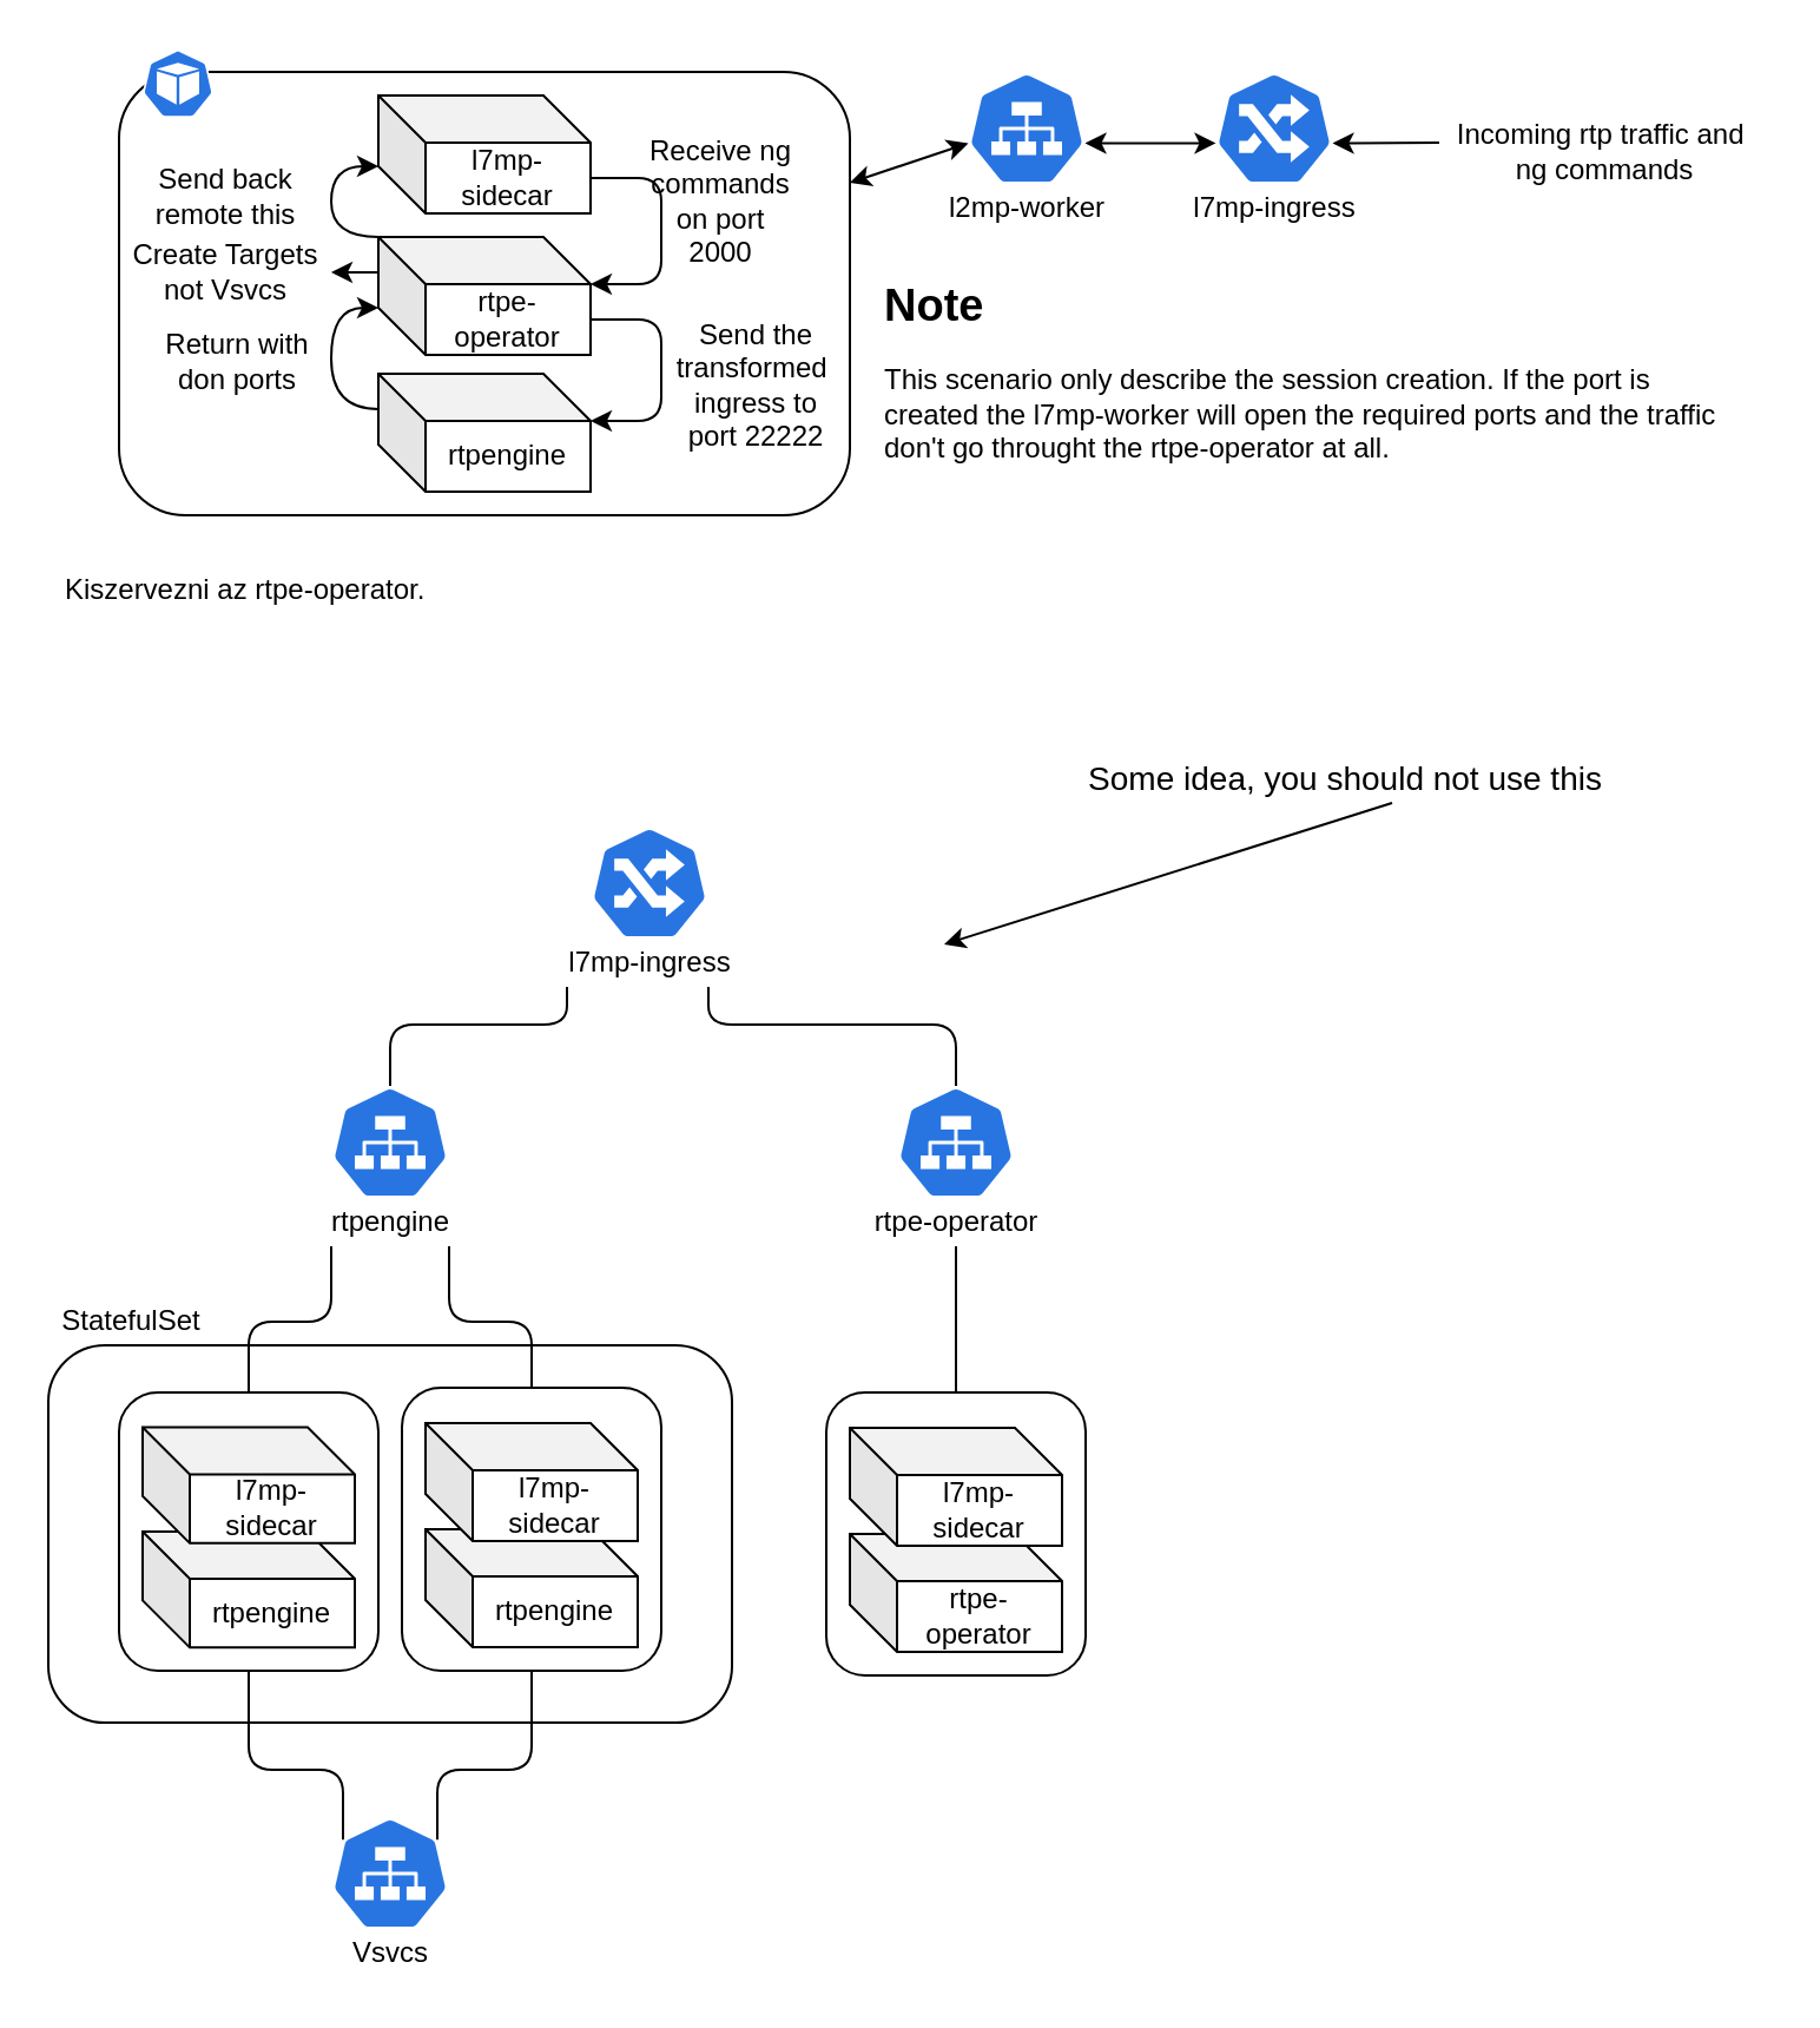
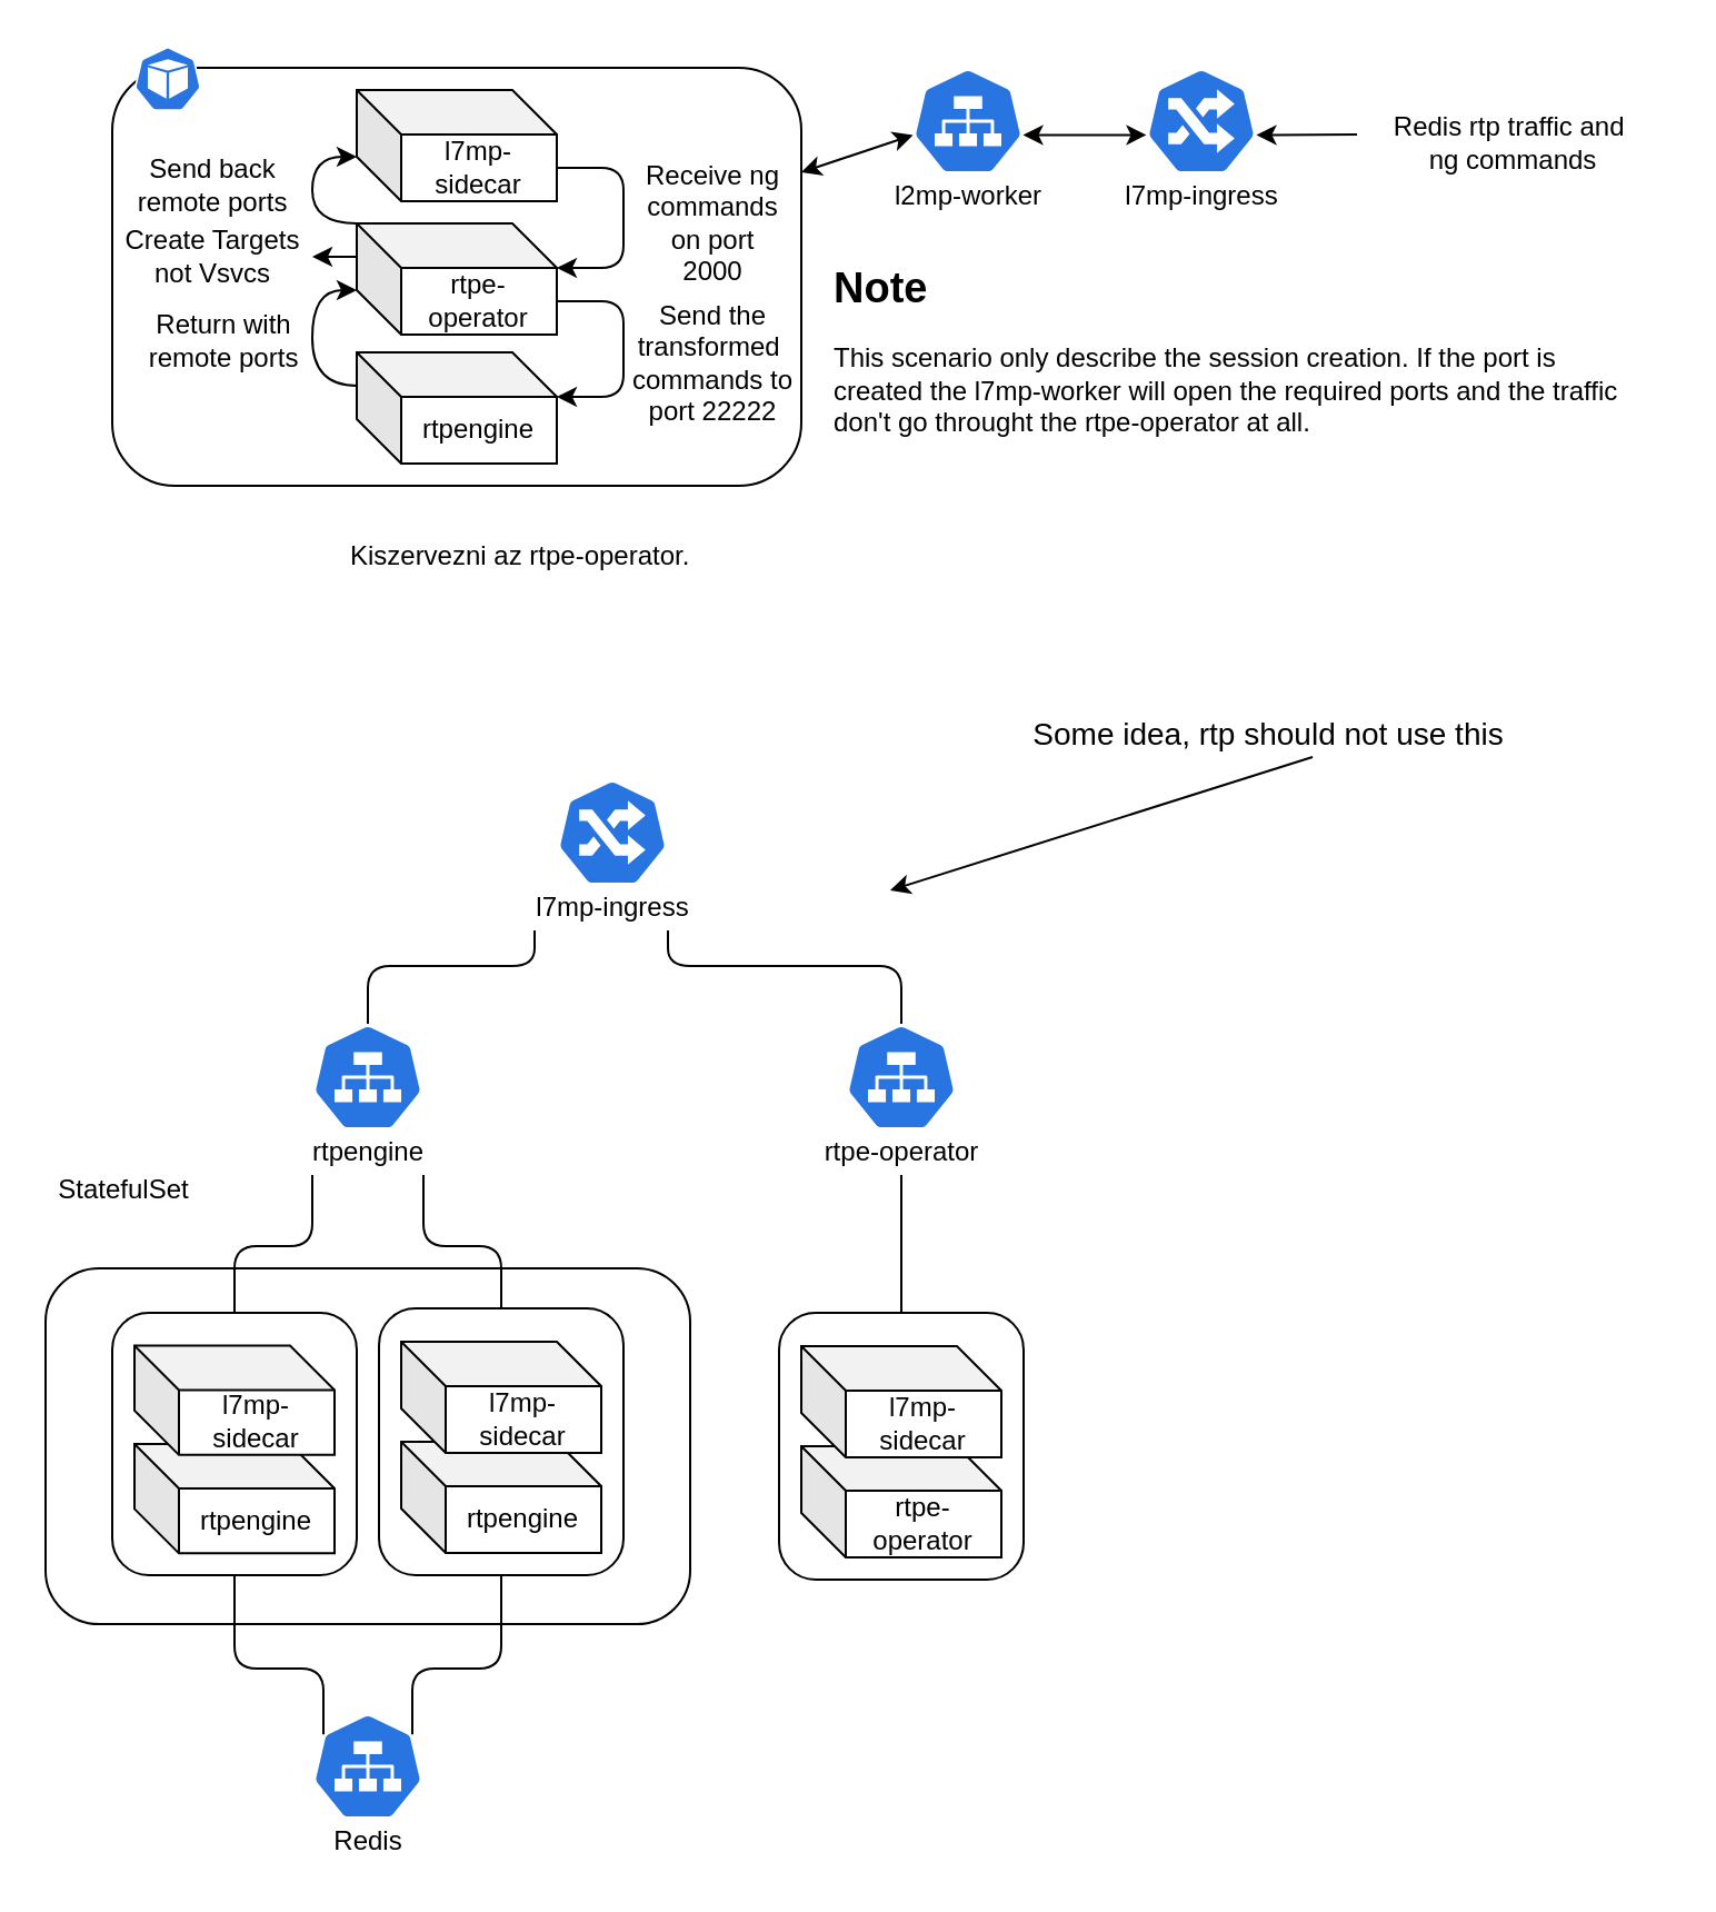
- <mxCell id="9" value="Incoming rtp traffic and&amp;nbsp;&lt;br&gt;ng commands" style="text;html=1;align=center;verticalAlign=middle;resizable=0;points=[];autosize=1;" parent="1" vertex="1"><mxGeometry x="610" y="49" width="140" height="30" as="geometry" /></mxCell>
+ <mxCell id="9" value="Redis rtp traffic and&amp;nbsp;&lt;br&gt;ng commands" style="text;html=1;align=center;verticalAlign=middle;resizable=0;points=[];autosize=1;" parent="1" vertex="1"><mxGeometry x="610" y="49" width="140" height="30" as="geometry" /></mxCell>
- <mxCell id="24" value="Send back&lt;br&gt;remote this" style="text;html=1;align=center;verticalAlign=middle;resizable=0;points=[];autosize=1;" parent="10" vertex="1"><mxGeometry x="5" y="38" width="80" height="30" as="geometry" /></mxCell>
+ <mxCell id="24" value="Send back&lt;br&gt;remote ports" style="text;html=1;align=center;verticalAlign=middle;resizable=0;points=[];autosize=1;" parent="10" vertex="1"><mxGeometry x="5" y="38" width="80" height="30" as="geometry" /></mxCell>
- <mxCell id="16" value="Receive ng&lt;br&gt;commands&lt;br&gt;on port&lt;br&gt;2000" style="text;html=1;align=center;verticalAlign=middle;resizable=0;points=[];autosize=1;" parent="10" vertex="1"><mxGeometry x="215" y="25" width="80" height="60" as="geometry" /></mxCell>
+ <mxCell id="16" value="Receive ng&lt;br&gt;commands&lt;br&gt;on port&lt;br&gt;2000" style="text;html=1;align=center;verticalAlign=middle;resizable=0;points=[];autosize=1;" parent="10" vertex="1"><mxGeometry x="230" y="40" width="80" height="60" as="geometry" /></mxCell>
- <mxCell id="20" value="Return with&lt;br&gt;don ports" style="text;html=1;align=center;verticalAlign=middle;resizable=0;points=[];autosize=1;" parent="10" vertex="1"><mxGeometry x="10" y="108" width="80" height="30" as="geometry" /></mxCell>
+ <mxCell id="20" value="Return with&lt;br&gt;remote ports" style="text;html=1;align=center;verticalAlign=middle;resizable=0;points=[];autosize=1;" parent="10" vertex="1"><mxGeometry x="10" y="108" width="80" height="30" as="geometry" /></mxCell>
- <mxCell id="18" value="Send the&lt;br&gt;transformed&amp;nbsp;&lt;br&gt;ingress to&lt;br&gt;port 22222" style="text;html=1;align=center;verticalAlign=middle;resizable=0;points=[];autosize=1;" parent="10" vertex="1"><mxGeometry x="225" y="103" width="90" height="60" as="geometry" /></mxCell>
+ <mxCell id="18" value="Send the&lt;br&gt;transformed&amp;nbsp;&lt;br&gt;commands to&lt;br&gt;port 22222" style="text;html=1;align=center;verticalAlign=middle;resizable=0;points=[];autosize=1;" parent="10" vertex="1"><mxGeometry x="225" y="103" width="90" height="60" as="geometry" /></mxCell>
- <mxCell id="30" value="Kiszervezni az rtpe-operator.&amp;nbsp;" style="text;html=1;align=center;verticalAlign=middle;resizable=0;points=[];autosize=1;" parent="1" vertex="1"><mxGeometry x="20" y="240" width="170" height="20" as="geometry" /></mxCell>
+ <mxCell id="30" value="Kiszervezni az rtpe-operator.&amp;nbsp;" style="text;html=1;align=center;verticalAlign=middle;resizable=0;points=[];autosize=1;" parent="1" vertex="1"><mxGeometry x="150" y="240" width="170" height="20" as="geometry" /></mxCell>
- <mxCell id="63" value="Some idea, you should not use this" style="text;html=1;align=center;verticalAlign=middle;resizable=0;points=[];autosize=1;fontSize=14;" parent="1" vertex="1"><mxGeometry x="455" y="320" width="230" height="20" as="geometry" /></mxCell>
+ <mxCell id="63" value="Some idea, rtp should not use this" style="text;html=1;align=center;verticalAlign=middle;resizable=0;points=[];autosize=1;fontSize=14;" parent="1" vertex="1"><mxGeometry x="455" y="320" width="230" height="20" as="geometry" /></mxCell>
- <mxCell id="62" value="StatefulSet" style="text;html=1;align=center;verticalAlign=middle;resizable=0;points=[];autosize=1;" parent="1" vertex="1"><mxGeometry x="20" y="550" width="70" height="20" as="geometry" /></mxCell>
+ <mxCell id="62" value="StatefulSet" style="text;html=1;align=center;verticalAlign=middle;resizable=0;points=[];autosize=1;" parent="1" vertex="1"><mxGeometry x="20" y="525" width="70" height="20" as="geometry" /></mxCell>
- <mxCell id="41" value="Vsvcs" style="text;html=1;align=center;verticalAlign=middle;resizable=0;points=[];autosize=1;" parent="39" vertex="1"><mxGeometry y="48" width="50" height="20" as="geometry" /></mxCell>
+ <mxCell id="41" value="Redis" style="text;html=1;align=center;verticalAlign=middle;resizable=0;points=[];autosize=1;" parent="39" vertex="1"><mxGeometry y="48" width="50" height="20" as="geometry" /></mxCell>
